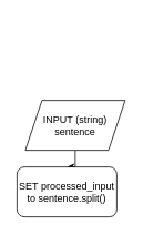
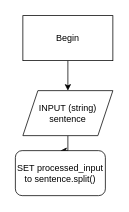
+ <mxCell id="3" value="Begin" style="rounded=0;whiteSpace=wrap;html=1;" vertex="1" parent="1"><mxGeometry x="30" y="20" width="120" height="60" as="geometry" /></mxCell>
+ <mxCell id="2" style="edgeStyle=orthogonalEdgeStyle;rounded=0;orthogonalLoop=1;jettySize=auto;html=1;entryX=0.5;entryY=0;entryDx=0;entryDy=0;" edge="1" parent="1" source="3" target="5"><mxGeometry relative="1" as="geometry" /></mxCell>
